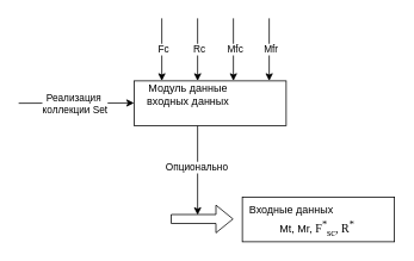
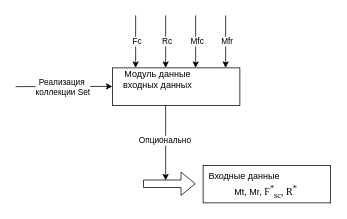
- <mxCell id="3" value="Входные данных" style="text;html=1;align=center;verticalAlign=middle;whiteSpace=wrap;rounded=0;" vertex="1" parent="1"><mxGeometry x="270" y="220" width="110" height="30" as="geometry" /></mxCell>
+ <mxCell id="3" value="Входные данные" style="text;html=1;align=center;verticalAlign=middle;whiteSpace=wrap;rounded=0;" vertex="1" parent="1"><mxGeometry x="270" y="220" width="110" height="30" as="geometry" /></mxCell>
